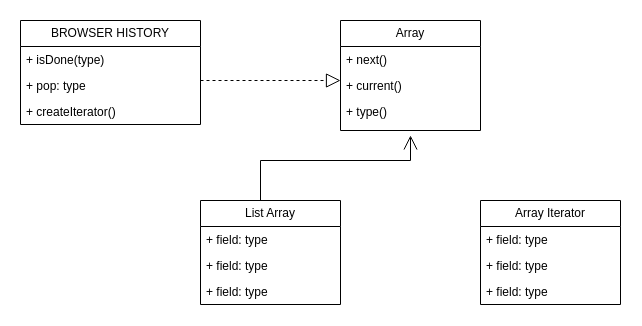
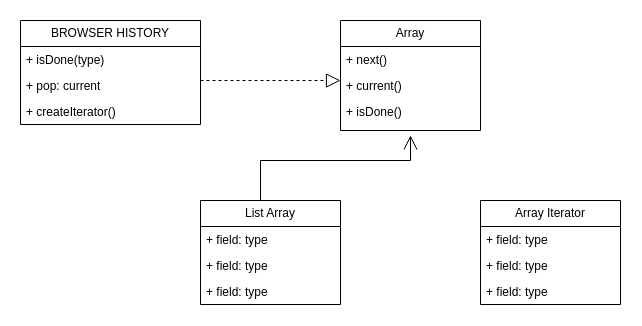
- <mxCell id="4" value="+ pop: type" style="text;strokeColor=none;fillColor=none;align=left;verticalAlign=top;spacingLeft=4;spacingRight=4;overflow=hidden;rotatable=0;points=[[0,0.5],[1,0.5]];portConstraint=eastwest;whiteSpace=wrap;html=1;" vertex="1" parent="2"><mxGeometry y="52" width="180" height="26" as="geometry" /></mxCell>
+ <mxCell id="4" value="+ pop: current" style="text;strokeColor=none;fillColor=none;align=left;verticalAlign=top;spacingLeft=4;spacingRight=4;overflow=hidden;rotatable=0;points=[[0,0.5],[1,0.5]];portConstraint=eastwest;whiteSpace=wrap;html=1;" vertex="1" parent="2"><mxGeometry y="52" width="180" height="26" as="geometry" /></mxCell>
- <mxCell id="9" value="+ type()" style="text;strokeColor=none;fillColor=none;align=left;verticalAlign=top;spacingLeft=4;spacingRight=4;overflow=hidden;rotatable=0;points=[[0,0.5],[1,0.5]];portConstraint=eastwest;whiteSpace=wrap;html=1;" vertex="1" parent="6"><mxGeometry y="78" width="140" height="32" as="geometry" /></mxCell>
+ <mxCell id="9" value="+ isDone()" style="text;strokeColor=none;fillColor=none;align=left;verticalAlign=top;spacingLeft=4;spacingRight=4;overflow=hidden;rotatable=0;points=[[0,0.5],[1,0.5]];portConstraint=eastwest;whiteSpace=wrap;html=1;" vertex="1" parent="6"><mxGeometry y="78" width="140" height="32" as="geometry" /></mxCell>
